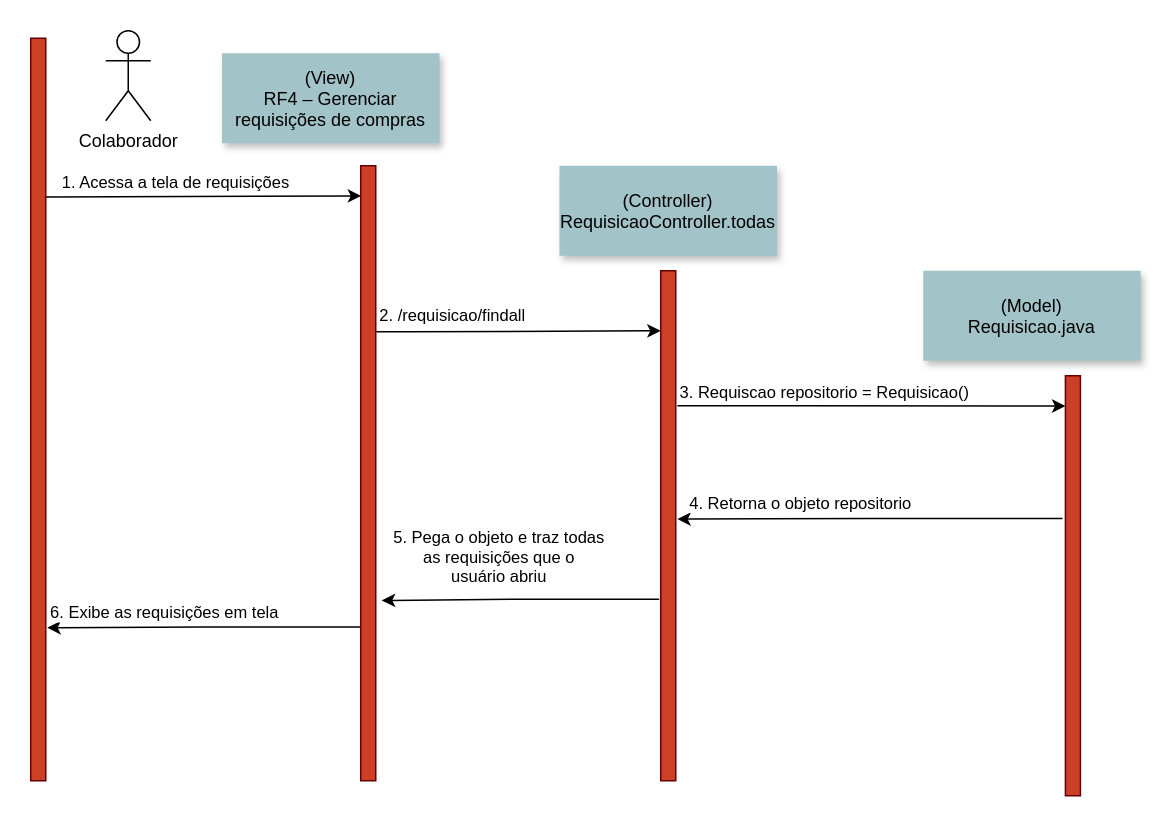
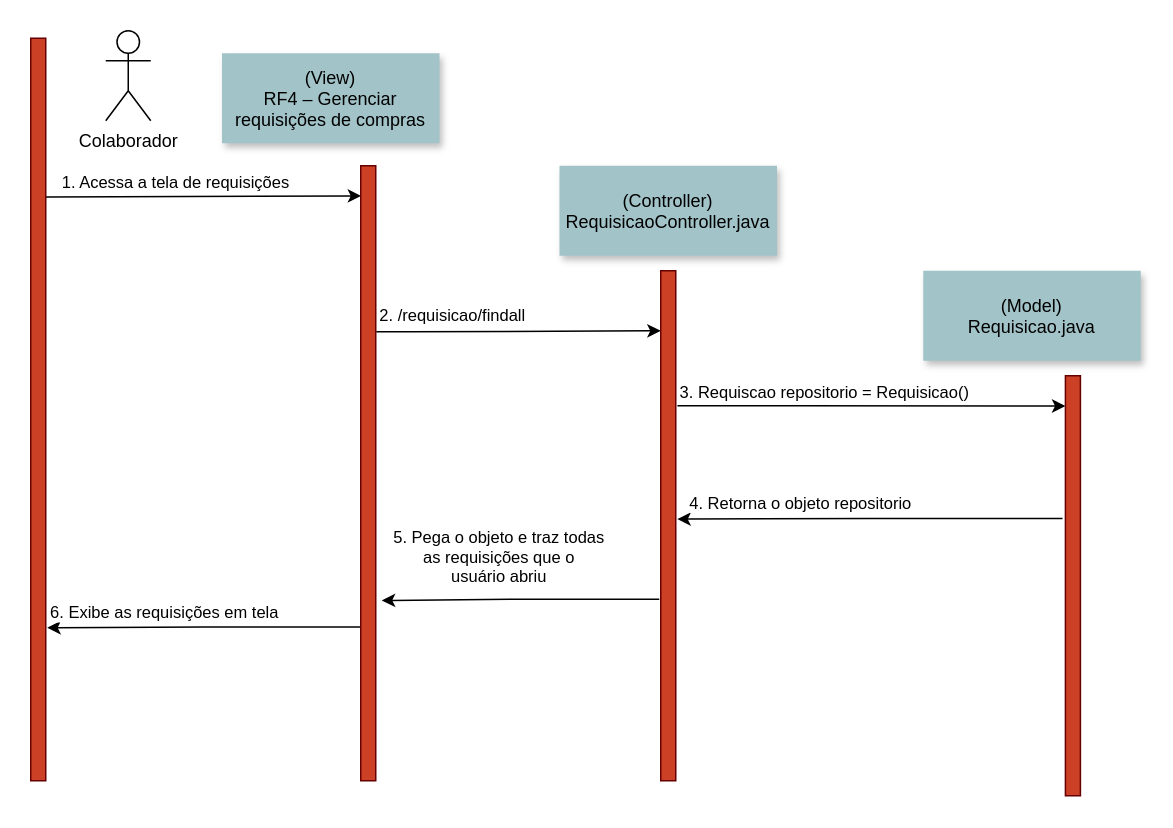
- <mxCell id="17" value="(Controller)&#10;RequisicaoController.todas" style="shadow=1;fillColor=#A2C4C9;strokeColor=none" vertex="1" parent="1"><mxGeometry x="372.5" y="110" width="145" height="60" as="geometry" /></mxCell>
+ <mxCell id="17" value="(Controller)&#10;RequisicaoController.java" style="shadow=1;fillColor=#A2C4C9;strokeColor=none" vertex="1" parent="1"><mxGeometry x="372.5" y="110" width="145" height="60" as="geometry" /></mxCell>
